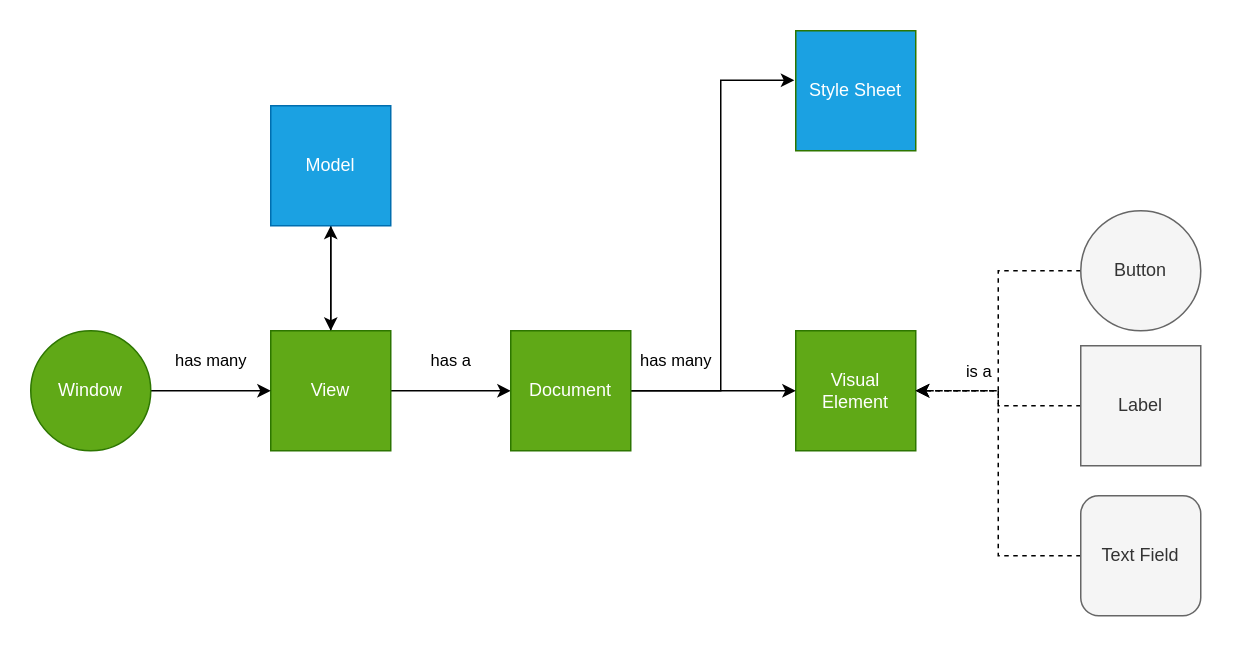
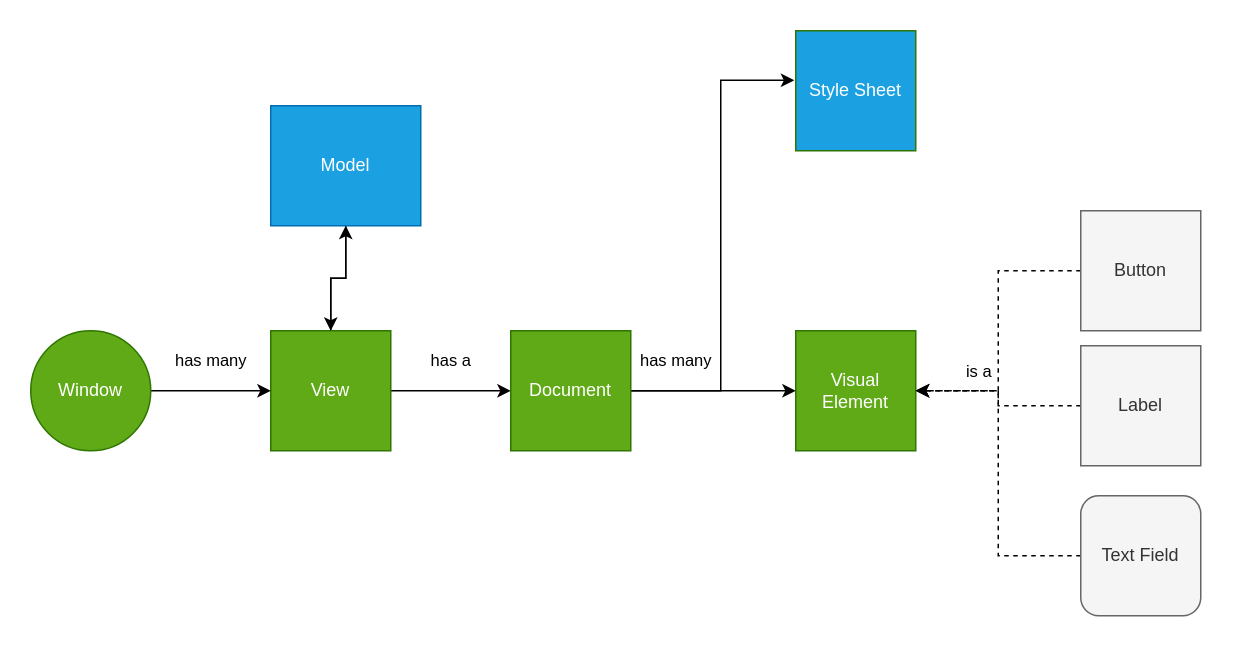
- <mxCell id="19" value="Model" style="whiteSpace=wrap;html=1;aspect=fixed;fillColor=#1ba1e2;fontColor=#ffffff;strokeColor=#006EAF;" parent="1" vertex="1"><mxGeometry x="180" y="70" width="80" height="80" as="geometry" /></mxCell>
+ <mxCell id="19" value="Model" style="whiteSpace=wrap;html=1;aspect=fixed;fillColor=#1ba1e2;fontColor=#ffffff;strokeColor=#006EAF;" parent="1" vertex="1"><mxGeometry x="180" y="70" width="100" height="80" as="geometry" /></mxCell>
- <mxCell id="11" value="Button" style="ellipse;whiteSpace=wrap;html=1;aspect=fixed;fillColor=#f5f5f5;strokeColor=#666666;fontColor=#333333;" parent="1" vertex="1"><mxGeometry x="720" y="140" width="80" height="80" as="geometry" /></mxCell>
+ <mxCell id="11" value="Button" style="whiteSpace=wrap;html=1;aspect=fixed;fillColor=#f5f5f5;strokeColor=#666666;fontColor=#333333;" parent="1" vertex="1"><mxGeometry x="720" y="140" width="80" height="80" as="geometry" /></mxCell>
